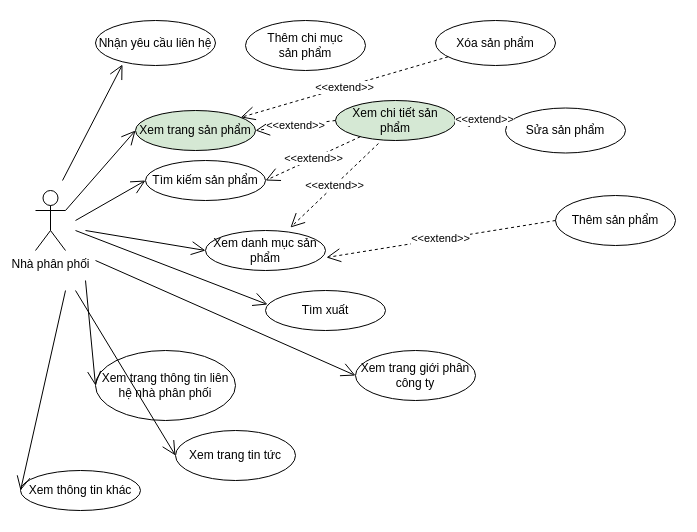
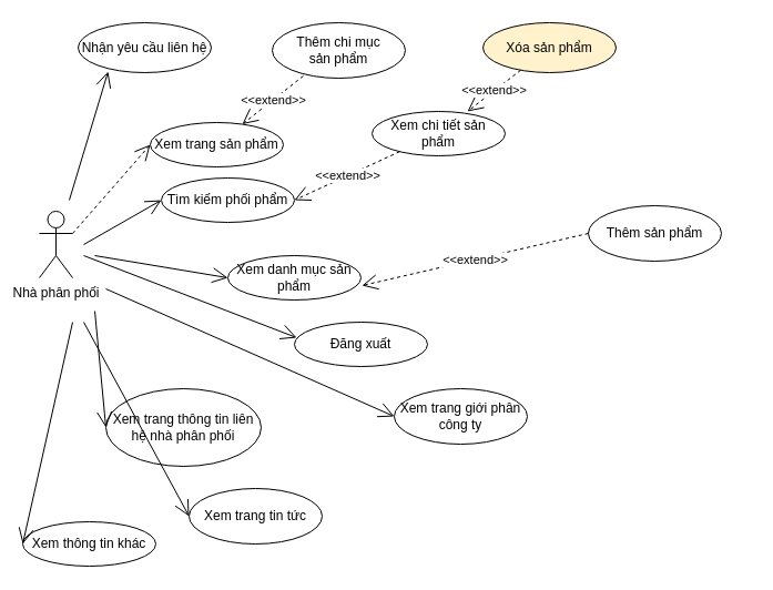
- <mxCell id="2" value="Nhận yêu cầu liên hệ" style="ellipse;whiteSpace=wrap;html=1;" parent="1" vertex="1"><mxGeometry x="95" y="20" width="120" height="45" as="geometry" /></mxCell>
+ <mxCell id="2" value="Nhận yêu cầu liên hệ" style="ellipse;whiteSpace=wrap;html=1;" parent="1" vertex="1"><mxGeometry x="70" y="20" width="120" height="45" as="geometry" /></mxCell>
- <mxCell id="5" value="Xóa sản phẩm" style="ellipse;whiteSpace=wrap;html=1;" parent="1" vertex="1"><mxGeometry x="435" y="20" width="120" height="45" as="geometry" /></mxCell>
+ <mxCell id="5" value="Xóa sản phẩm" style="ellipse;whiteSpace=wrap;html=1;fillColor=#fff2cc;" parent="1" vertex="1"><mxGeometry x="435" y="20" width="120" height="45" as="geometry" /></mxCell>
- <mxCell id="18" value="&amp;lt;&amp;lt;extend&amp;gt;&amp;gt;" style="endArrow=open;endSize=12;dashed=1;html=1;" parent="1" source="5" target="10" edge="1"><mxGeometry width="160" relative="1" as="geometry"><mxPoint x="497.96" y="133" as="sourcePoint" /><mxPoint x="419.96" y="177" as="targetPoint" /></mxGeometry></mxCell>
+ <mxCell id="18" value="&amp;lt;&amp;lt;extend&amp;gt;&amp;gt;" style="endArrow=open;endSize=12;dashed=1;html=1;entryX=0.717;entryY=0;entryDx=0;entryDy=0;entryPerimeter=0;" parent="1" source="5" target="9" edge="1"><mxGeometry width="160" relative="1" as="geometry"><mxPoint x="497.96" y="133" as="sourcePoint" /><mxPoint x="419.96" y="177" as="targetPoint" /></mxGeometry></mxCell>
+ <mxCell id="17" value="&amp;lt;&amp;lt;extend&amp;gt;&amp;gt;" style="endArrow=open;endSize=12;dashed=1;html=1;exitX=0.233;exitY=0.96;exitDx=0;exitDy=0;exitPerimeter=0;" parent="1" source="4" target="10" edge="1"><mxGeometry width="160" relative="1" as="geometry"><mxPoint x="282.574" y="54.142" as="sourcePoint" /><mxPoint x="237.426" y="165.858" as="targetPoint" /></mxGeometry></mxCell>
- <mxCell id="30" value="&amp;lt;&amp;lt;extend&amp;gt;&amp;gt;" style="endArrow=open;endSize=12;dashed=1;html=1;entryX=1;entryY=0.5;entryDx=0;entryDy=0;exitX=0.067;exitY=0.244;exitDx=0;exitDy=0;exitPerimeter=0;" parent="1" source="29" target="9" edge="1"><mxGeometry width="160" relative="1" as="geometry"><mxPoint x="589.025" y="52.782" as="sourcePoint" /><mxPoint x="541.04" y="90" as="targetPoint" /></mxGeometry></mxCell>
- <mxCell id="9" value="Xem chi tiết sản phẩm" style="ellipse;whiteSpace=wrap;html=1;fillColor=#d5e8d4;" parent="1" vertex="1"><mxGeometry x="335" y="100" width="120" height="40" as="geometry" /></mxCell>
+ <mxCell id="9" value="Xem chi tiết sản phẩm" style="ellipse;whiteSpace=wrap;html=1;" parent="1" vertex="1"><mxGeometry x="335" y="100" width="120" height="40" as="geometry" /></mxCell>
- <mxCell id="11" value="&amp;lt;&amp;lt;extend&amp;gt;&amp;gt;" style="endArrow=open;endSize=12;dashed=1;html=1;exitX=0;exitY=0.5;exitDx=0;exitDy=0;entryX=1;entryY=0.5;entryDx=0;entryDy=0;" parent="1" source="9" target="10" edge="1"><mxGeometry width="160" relative="1" as="geometry"><mxPoint x="364.04" y="152.5" as="sourcePoint" /><mxPoint x="334.04" y="245" as="targetPoint" /></mxGeometry></mxCell>
- <mxCell id="10" value="Xem trang sản phẩm" style="ellipse;whiteSpace=wrap;html=1;fillColor=#d5e8d4;" parent="1" vertex="1"><mxGeometry x="135" y="110" width="120" height="40" as="geometry" /></mxCell>
+ <mxCell id="10" value="Xem trang sản phẩm" style="ellipse;whiteSpace=wrap;html=1;" parent="1" vertex="1"><mxGeometry x="135" y="110" width="120" height="40" as="geometry" /></mxCell>
- <mxCell id="29" value="Sửa sản phẩm" style="ellipse;whiteSpace=wrap;html=1;" parent="1" vertex="1"><mxGeometry x="505" y="107.5" width="120" height="45" as="geometry" /></mxCell>
- <mxCell id="16" value="" style="endArrow=open;endFill=1;endSize=12;html=1;entryX=0;entryY=0.5;entryDx=0;entryDy=0;exitX=1;exitY=0.333;exitDx=0;exitDy=0;exitPerimeter=0;" parent="1" source="6" target="10" edge="1"><mxGeometry width="160" relative="1" as="geometry"><mxPoint x="25" y="200" as="sourcePoint" /><mxPoint x="115" y="170" as="targetPoint" /></mxGeometry></mxCell>
+ <mxCell id="16" value="" style="endArrow=open;endFill=1;endSize=12;html=1;entryX=0;entryY=0.5;entryDx=0;entryDy=0;exitX=1;exitY=0.333;exitDx=0;exitDy=0;exitPerimeter=0;dashed=1;" parent="1" source="6" target="10" edge="1"><mxGeometry width="160" relative="1" as="geometry"><mxPoint x="25" y="200" as="sourcePoint" /><mxPoint x="115" y="170" as="targetPoint" /></mxGeometry></mxCell>
- <mxCell id="12" value="Tìm kiếm sản phẩm" style="ellipse;whiteSpace=wrap;html=1;" parent="1" vertex="1"><mxGeometry x="145" y="160" width="120" height="40" as="geometry" /></mxCell>
+ <mxCell id="12" value="Tìm kiếm phối phẩm" style="ellipse;whiteSpace=wrap;html=1;" parent="1" vertex="1"><mxGeometry x="145" y="160" width="120" height="40" as="geometry" /></mxCell>
- <mxCell id="15" value="&amp;lt;&amp;lt;extend&amp;gt;&amp;gt;" style="endArrow=open;endSize=12;dashed=1;html=1;exitX=0.358;exitY=1.075;exitDx=0;exitDy=0;exitPerimeter=0;entryX=0.708;entryY=-0.075;entryDx=0;entryDy=0;entryPerimeter=0;" parent="1" source="9" target="14" edge="1"><mxGeometry width="160" relative="1" as="geometry"><mxPoint x="360.04" y="291" as="sourcePoint" /><mxPoint x="298" y="194" as="targetPoint" /></mxGeometry></mxCell>
- <mxCell id="3" value="Thêm sản phẩm" style="ellipse;whiteSpace=wrap;html=1;" parent="1" vertex="1"><mxGeometry x="555" y="195" width="120" height="50" as="geometry" /></mxCell>
+ <mxCell id="3" value="Thêm sản phẩm" style="ellipse;whiteSpace=wrap;html=1;" parent="1" vertex="1"><mxGeometry x="530" y="185" width="120" height="50" as="geometry" /></mxCell>
- <mxCell id="7" value="Tìm xuất" style="ellipse;whiteSpace=wrap;html=1;" parent="1" vertex="1"><mxGeometry x="265" y="290" width="120" height="40" as="geometry" /></mxCell>
+ <mxCell id="7" value="Đăng xuất" style="ellipse;whiteSpace=wrap;html=1;" parent="1" vertex="1"><mxGeometry x="265" y="290" width="120" height="40" as="geometry" /></mxCell>
- <mxCell id="21" value="Xem trang tin tức" style="ellipse;whiteSpace=wrap;html=1;" parent="1" vertex="1"><mxGeometry x="175" y="430" width="120" height="50" as="geometry" /></mxCell>
+ <mxCell id="21" value="Xem trang tin tức" style="ellipse;whiteSpace=wrap;html=1;" parent="1" vertex="1"><mxGeometry x="170" y="440" width="120" height="50" as="geometry" /></mxCell>
